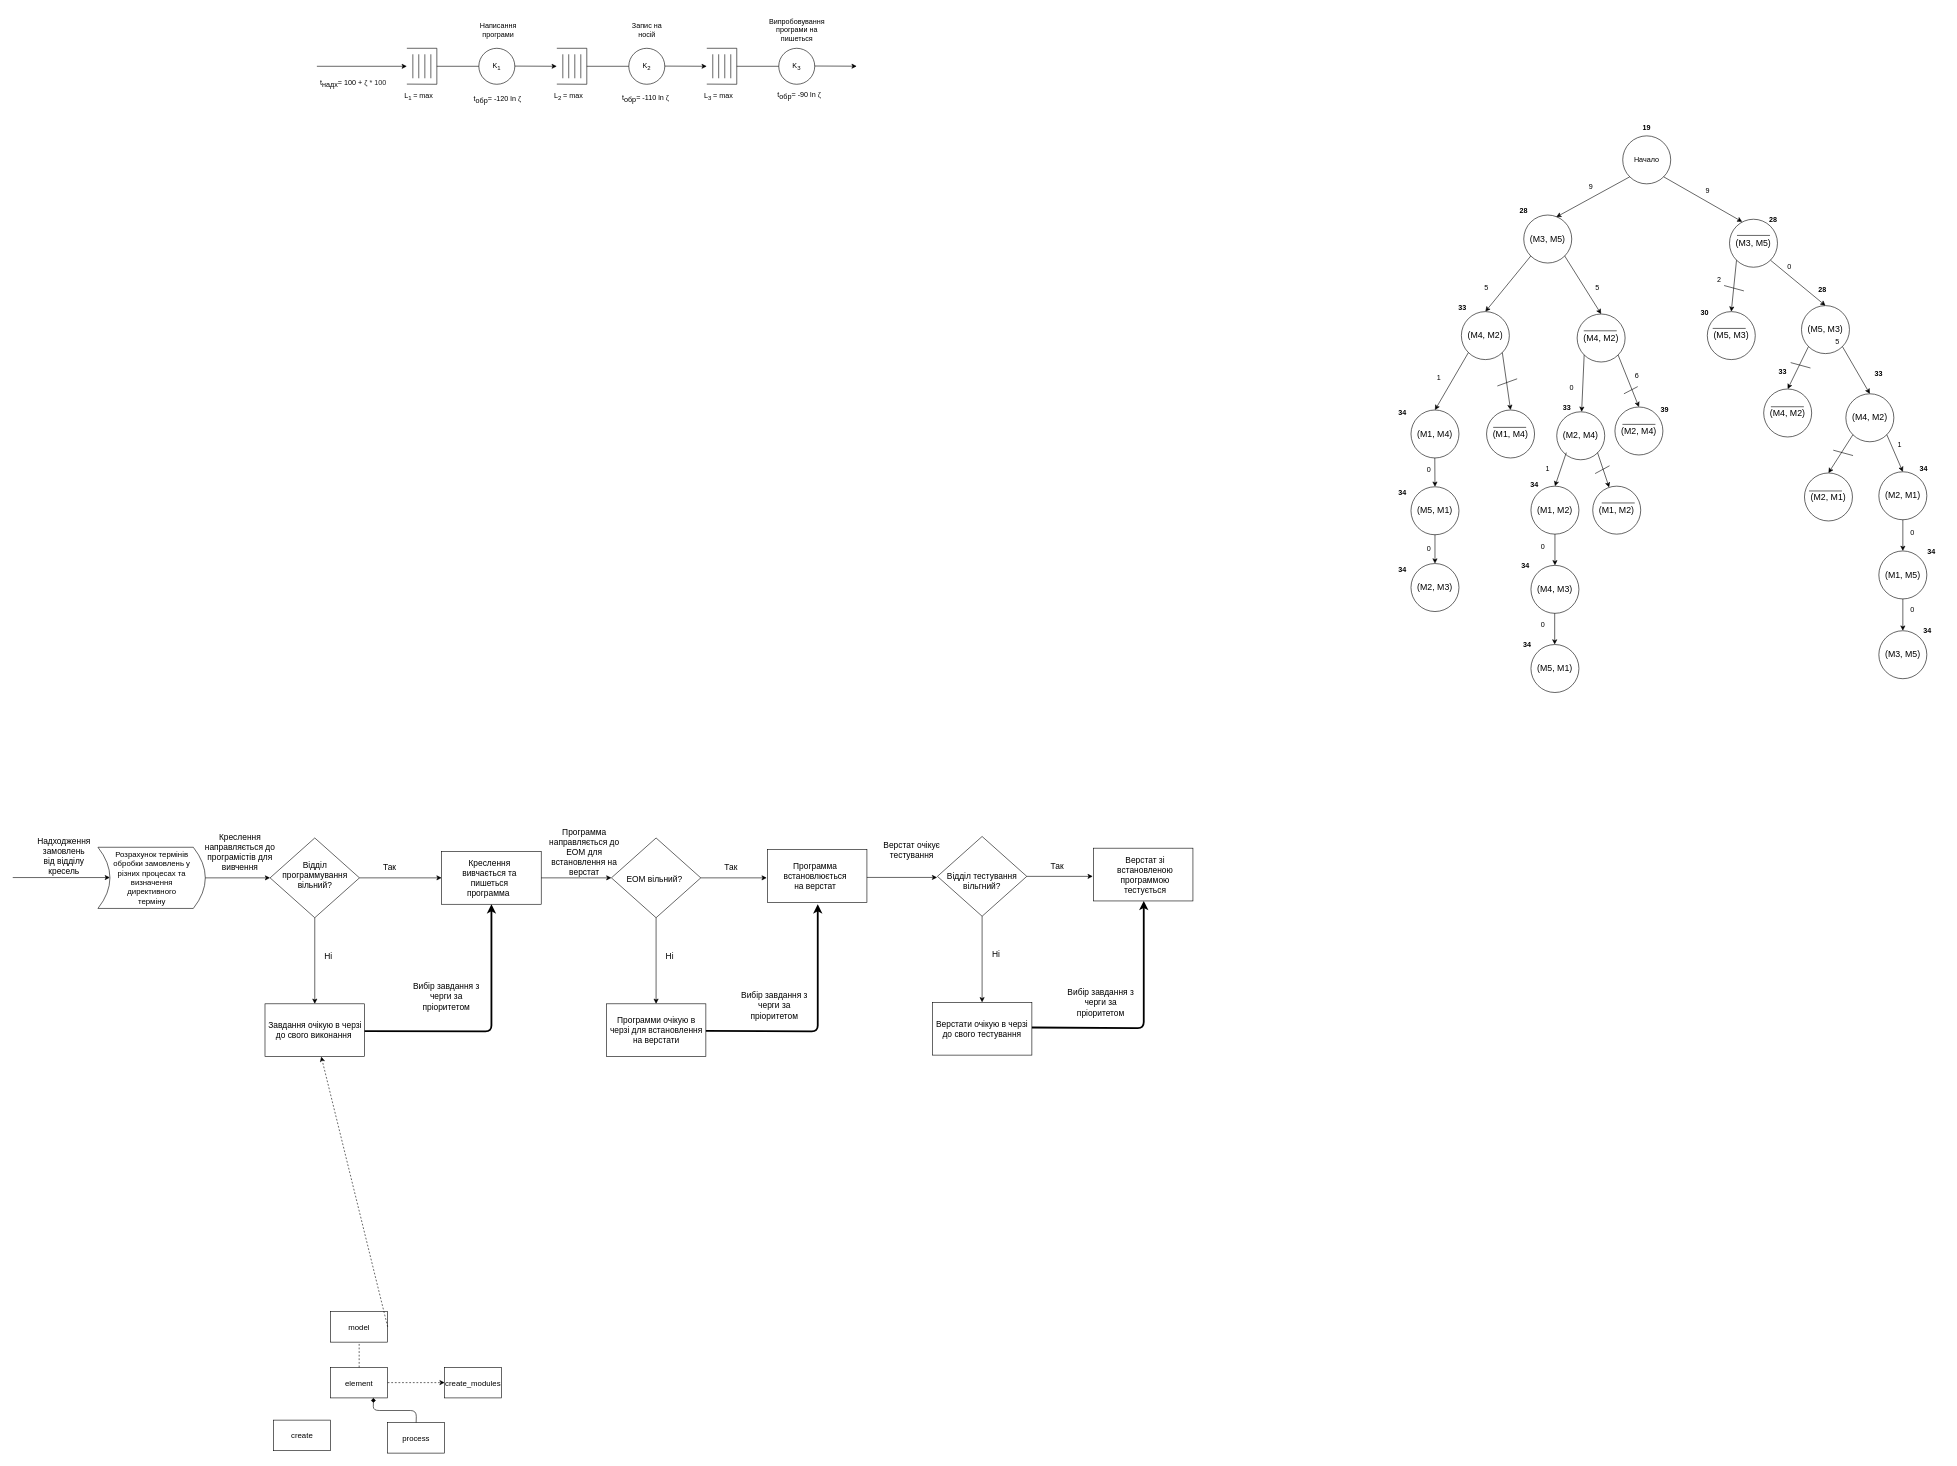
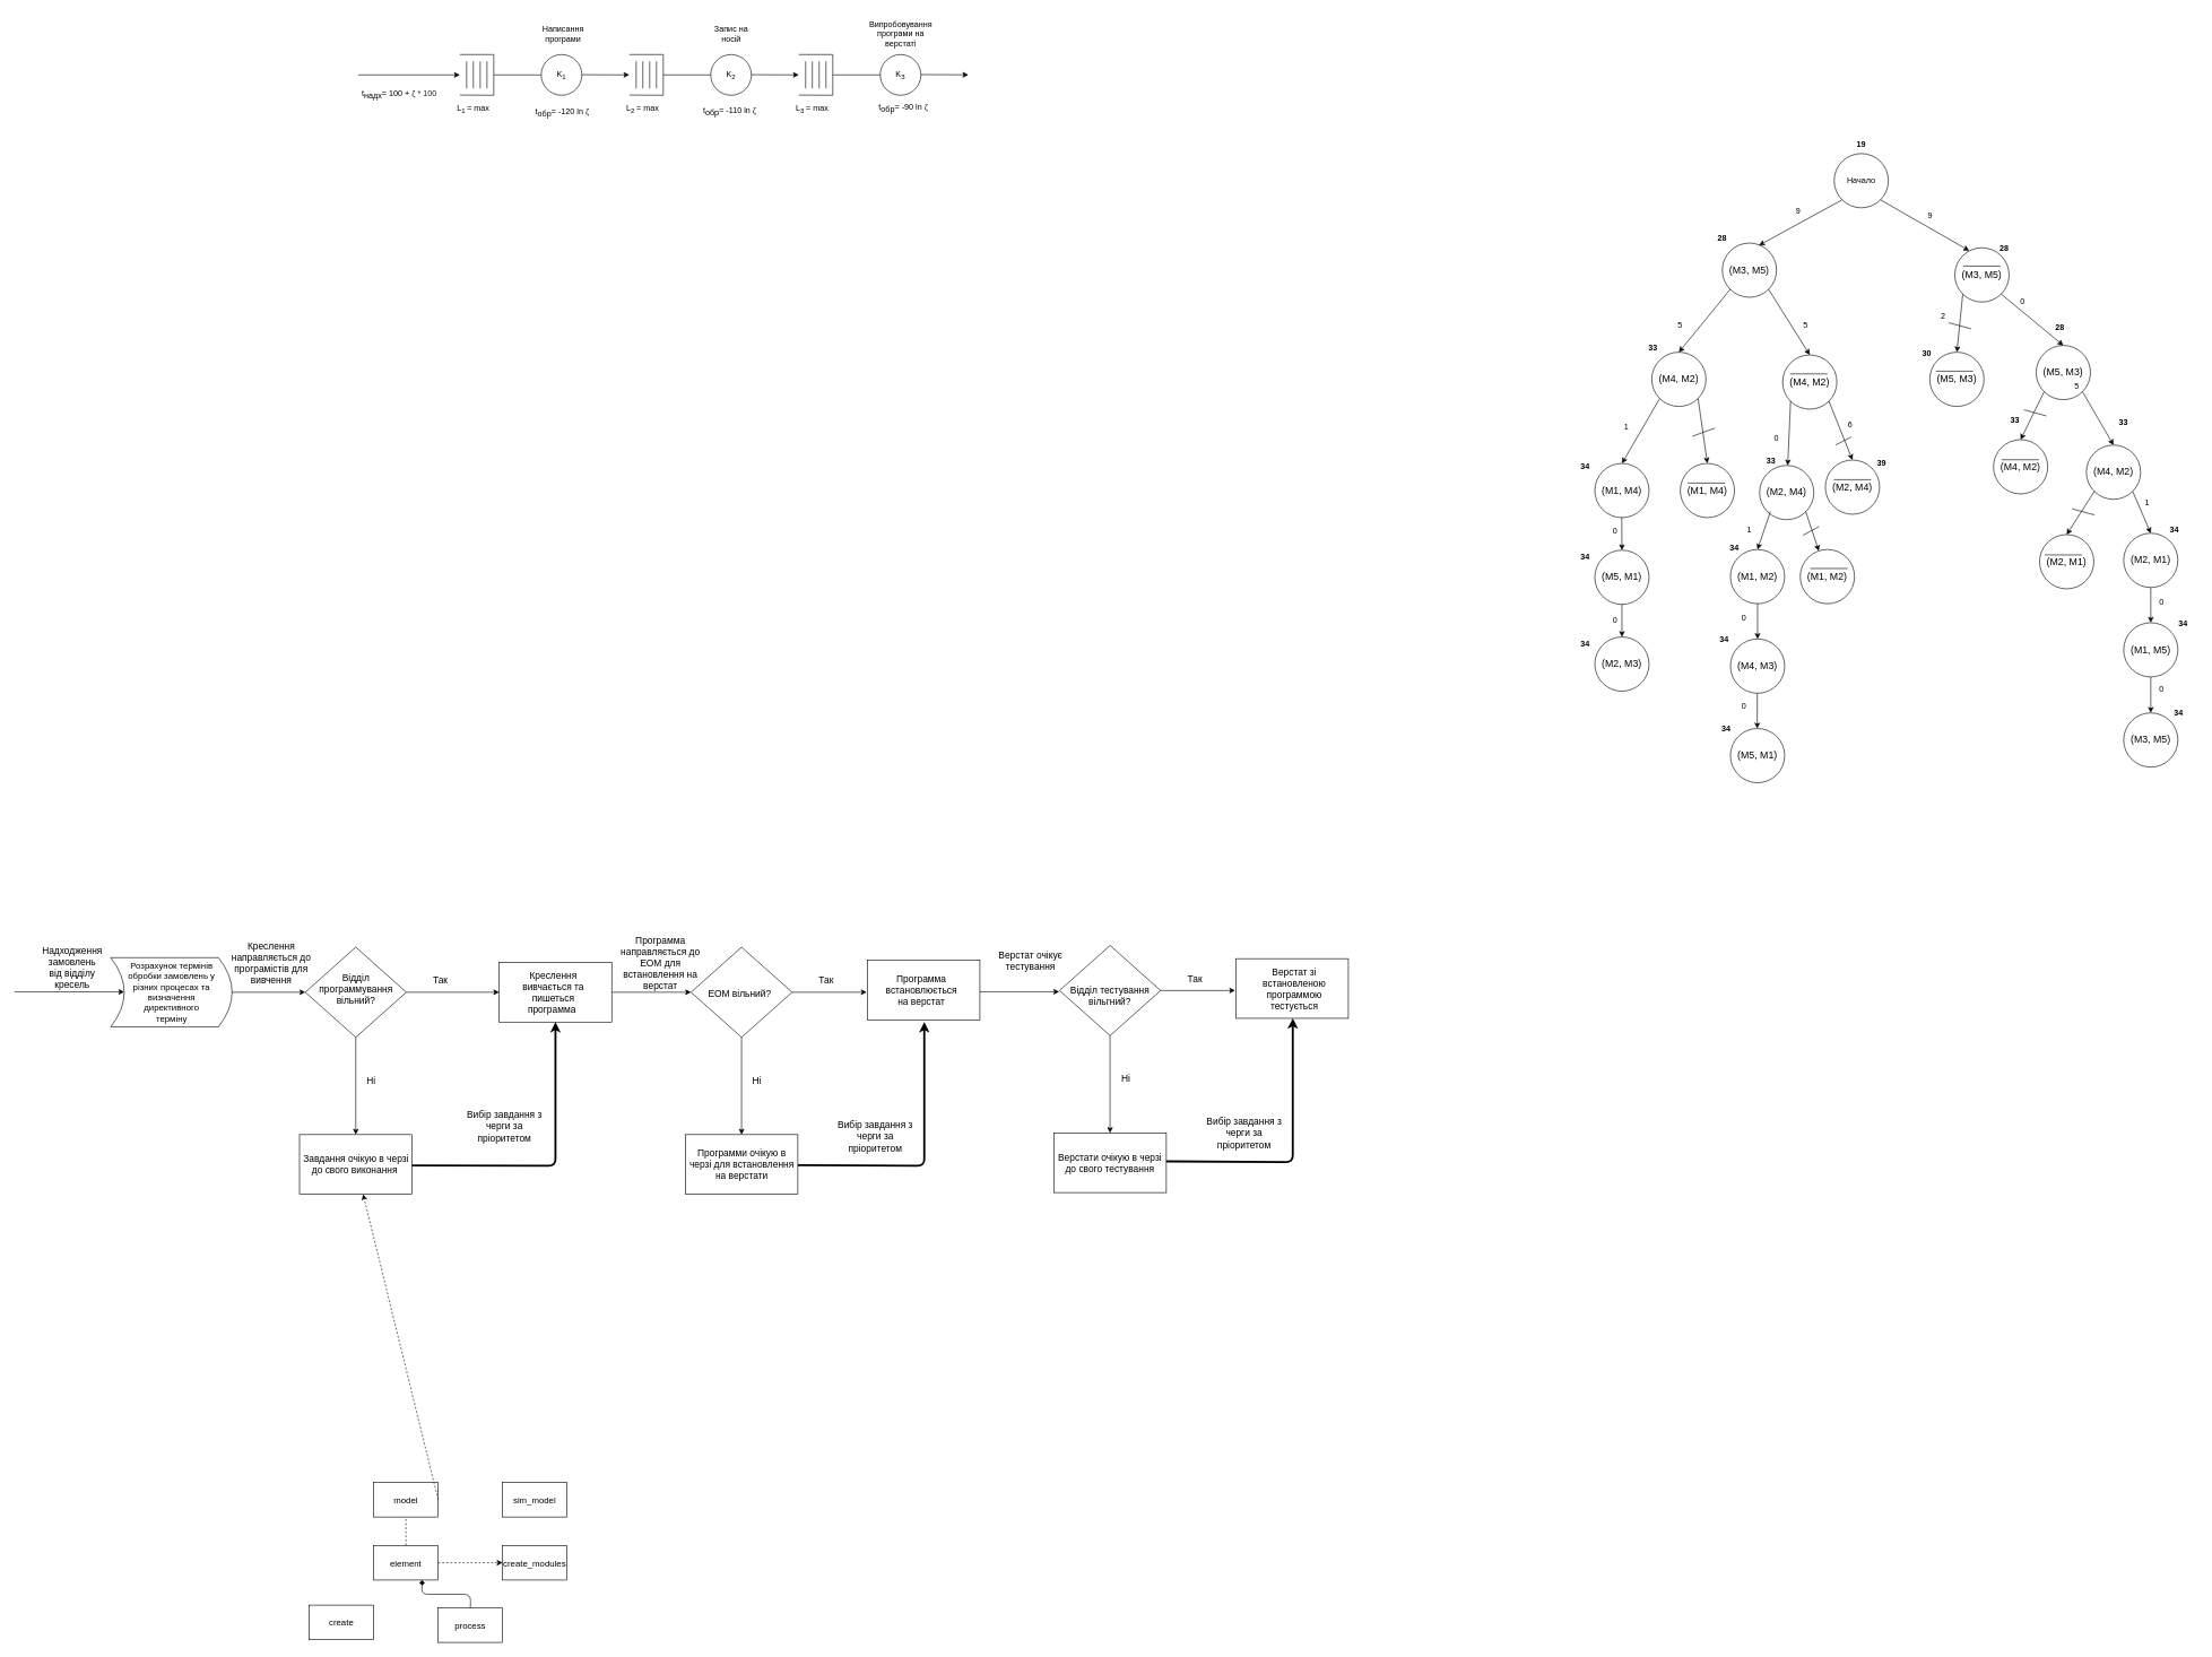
- <mxCell id="94" value="Випробовування програми на пишеться" style="text;html=1;strokeColor=none;fillColor=none;align=center;verticalAlign=middle;whiteSpace=wrap;rounded=0;" parent="1" vertex="1"><mxGeometry x="1289.5" y="20" width="75" height="60" as="geometry" /></mxCell>
+ <mxCell id="94" value="Випробовування програми на верстаті" style="text;html=1;strokeColor=none;fillColor=none;align=center;verticalAlign=middle;whiteSpace=wrap;rounded=0;" parent="1" vertex="1"><mxGeometry x="1289.5" y="20" width="75" height="60" as="geometry" /></mxCell>
+ <mxCell id="49" value="sim_model" style="rounded=0;whiteSpace=wrap;html=1;fontSize=13;" parent="1" vertex="1"><mxGeometry x="740" y="2186" width="95" height="51" as="geometry" /></mxCell>
